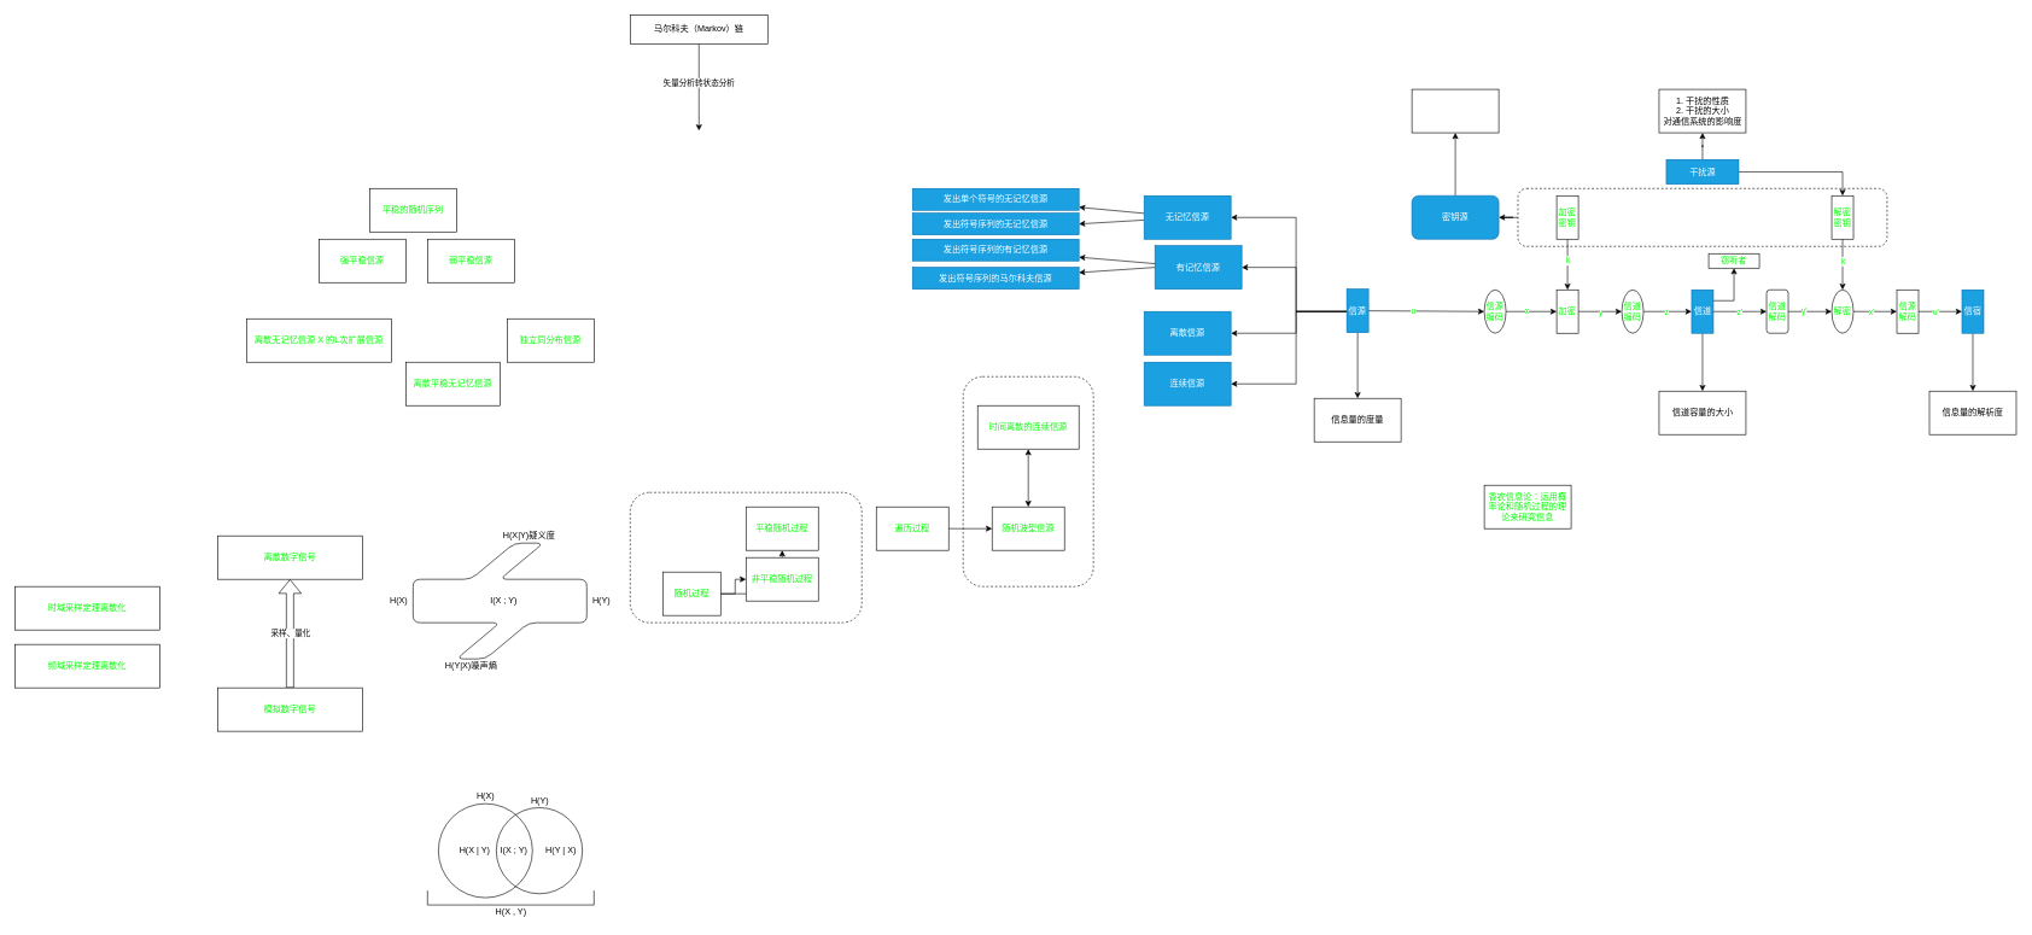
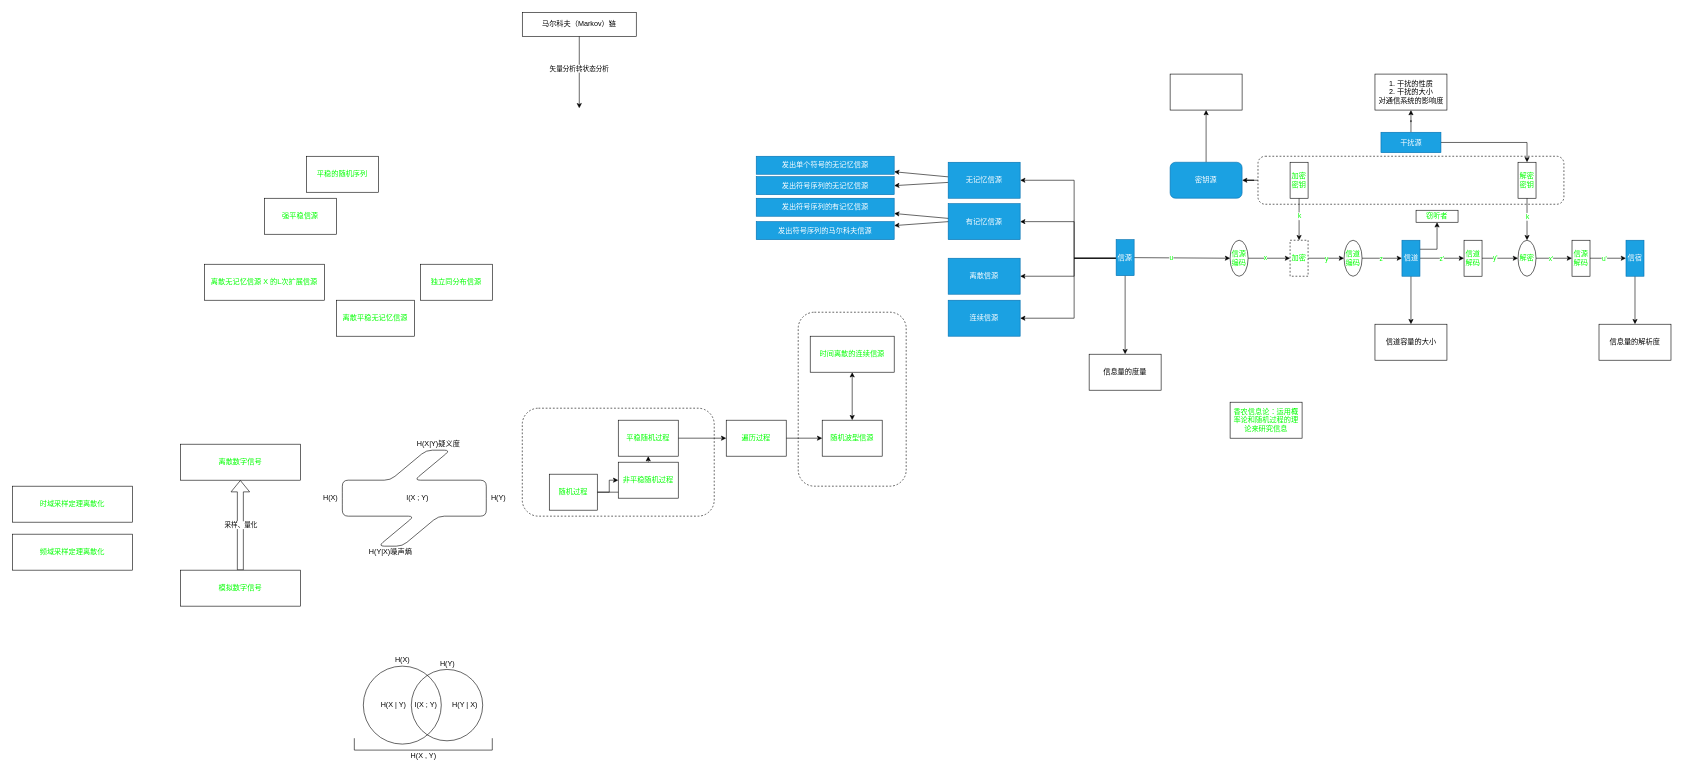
- <mxCell id="71" value="弱平稳信源" style="rounded=0;whiteSpace=wrap;html=1;fontColor=#00FF00;" parent="1" vertex="1"><mxGeometry x="590" y="330" width="120" height="60" as="geometry" /></mxCell>
- <mxCell id="60" value="有记忆信源" style="whiteSpace=wrap;html=1;rounded=0;fontColor=#ffffff;strokeColor=#006EAF;fillColor=#1ba1e2;" parent="1" vertex="1"><mxGeometry x="1595" y="339" width="120" height="60" as="geometry" /></mxCell>
+ <mxCell id="60" value="有记忆信源" style="whiteSpace=wrap;html=1;rounded=0;fontColor=#ffffff;strokeColor=#006EAF;fillColor=#1ba1e2;" parent="1" vertex="1"><mxGeometry x="1580" y="339" width="120" height="60" as="geometry" /></mxCell>
- <mxCell id="19" value="加密" style="rounded=0;whiteSpace=wrap;html=1;fontColor=#00FF00;" parent="1" vertex="1"><mxGeometry x="2150" y="400" width="30" height="60" as="geometry" /></mxCell>
+ <mxCell id="19" value="加密" style="rounded=0;whiteSpace=wrap;html=1;fontColor=#00FF00;dashed=1;" parent="1" vertex="1"><mxGeometry x="2150" y="400" width="30" height="60" as="geometry" /></mxCell>
- <mxCell id="30" value="信道解码" style="whiteSpace=wrap;html=1;fontColor=#00FF00;rounded=1;" parent="1" vertex="1"><mxGeometry x="2440" y="400" width="30" height="60" as="geometry" /></mxCell>
+ <mxCell id="30" value="信道解码" style="rounded=0;whiteSpace=wrap;html=1;fontColor=#00FF00;" parent="1" vertex="1"><mxGeometry x="2440" y="400" width="30" height="60" as="geometry" /></mxCell>
- <mxCell id="49" value="信息量的度量" style="whiteSpace=wrap;html=1;rounded=0;" parent="1" vertex="1"><mxGeometry x="1815" y="550" width="120" height="60" as="geometry" /></mxCell>
+ <mxCell id="49" value="信息量的度量" style="whiteSpace=wrap;html=1;rounded=0;" parent="1" vertex="1"><mxGeometry x="1815" y="590" width="120" height="60" as="geometry" /></mxCell>
+ <mxCell id="82" value="" style="edgeStyle=orthogonalEdgeStyle;rounded=0;orthogonalLoop=1;jettySize=auto;html=1;" parent="1" source="83" target="86" edge="1"><mxGeometry relative="1" as="geometry" /></mxCell>
